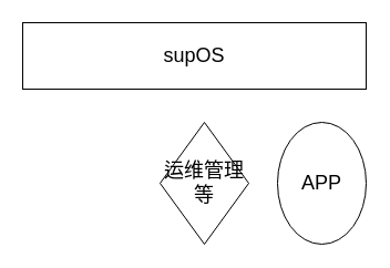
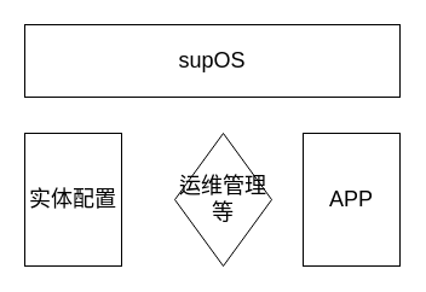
+ <mxCell id="3" value="&lt;span style=&quot;font-size: 18px&quot;&gt;实体配置&lt;/span&gt;" style="rounded=0;whiteSpace=wrap;html=1;" vertex="1" parent="1"><mxGeometry x="20" y="110" width="80" height="110" as="geometry" /></mxCell>
- <mxCell id="5" value="&lt;span style=&quot;font-size: 18px&quot;&gt;APP&lt;/span&gt;" style="ellipse;whiteSpace=wrap;html=1;" vertex="1" parent="1"><mxGeometry x="250" y="110" width="80" height="110" as="geometry" /></mxCell>
+ <mxCell id="5" value="&lt;span style=&quot;font-size: 18px&quot;&gt;APP&lt;/span&gt;" style="rounded=0;whiteSpace=wrap;html=1;" vertex="1" parent="1"><mxGeometry x="250" y="110" width="80" height="110" as="geometry" /></mxCell>
